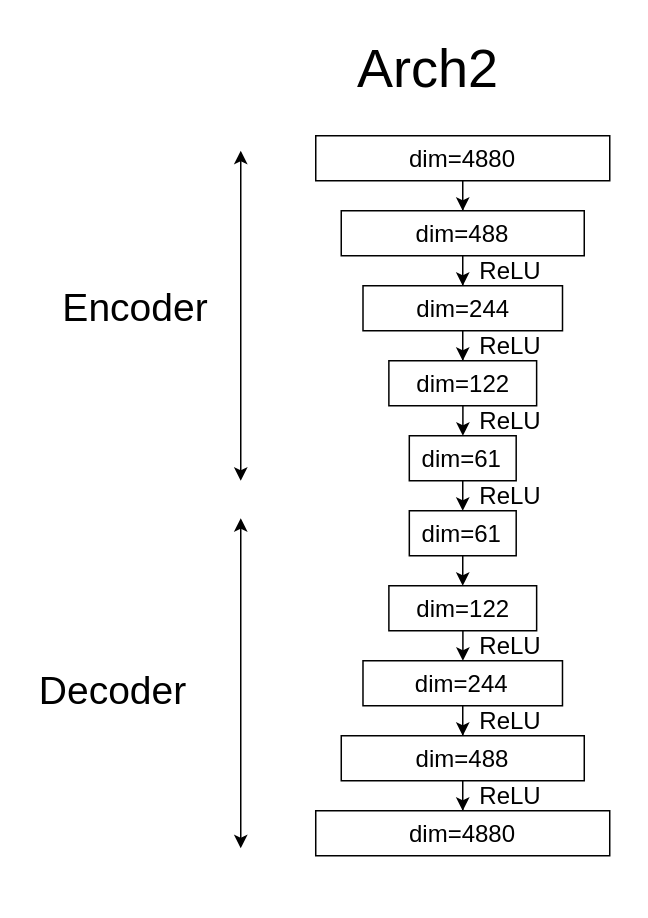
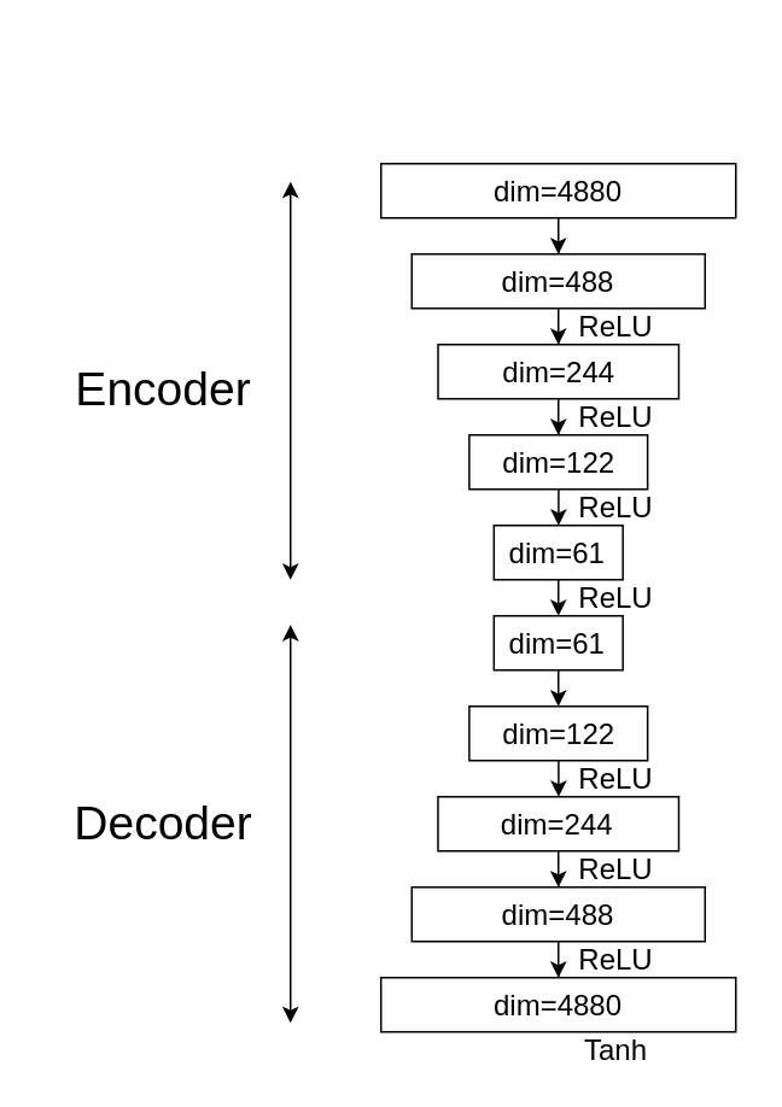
- <mxCell id="33" value="&lt;font style=&quot;font-size: 36px;&quot;&gt;Arch2&lt;/font&gt;" style="text;html=1;strokeColor=none;fillColor=none;align=center;verticalAlign=middle;whiteSpace=wrap;rounded=0;" parent="1" vertex="1"><mxGeometry x="160" y="20" width="250" height="50" as="geometry" /></mxCell>
- <mxCell id="22" value="&lt;font style=&quot;font-size: 26px;&quot;&gt;Encoder&lt;/font&gt;" style="text;html=1;strokeColor=none;fillColor=none;align=center;verticalAlign=middle;whiteSpace=wrap;rounded=0;" parent="1" vertex="1"><mxGeometry x="20" y="175" width="140" height="60" as="geometry" /></mxCell>
+ <mxCell id="22" value="&lt;font style=&quot;font-size: 26px;&quot;&gt;Encoder&lt;/font&gt;" style="text;html=1;strokeColor=none;fillColor=none;align=center;verticalAlign=middle;whiteSpace=wrap;rounded=0;" parent="1" vertex="1"><mxGeometry x="20" y="185" width="140" height="60" as="geometry" /></mxCell>
- <mxCell id="23" value="&lt;font style=&quot;font-size: 26px;&quot;&gt;Decoder&lt;/font&gt;" style="text;html=1;strokeColor=none;fillColor=none;align=center;verticalAlign=middle;whiteSpace=wrap;rounded=0;" parent="1" vertex="1"><mxGeometry x="5" y="430" width="140" height="60" as="geometry" /></mxCell>
+ <mxCell id="23" value="&lt;font style=&quot;font-size: 26px;&quot;&gt;Decoder&lt;/font&gt;" style="text;html=1;strokeColor=none;fillColor=none;align=center;verticalAlign=middle;whiteSpace=wrap;rounded=0;" parent="1" vertex="1"><mxGeometry x="20" y="425" width="140" height="60" as="geometry" /></mxCell>
+ <mxCell id="32" value="&lt;font style=&quot;font-size: 16px;&quot;&gt;Tanh&lt;/font&gt;" style="text;html=1;strokeColor=none;fillColor=none;align=center;verticalAlign=middle;whiteSpace=wrap;rounded=0;" parent="1" vertex="1"><mxGeometry x="300" y="570" width="80" height="20" as="geometry" /></mxCell>
